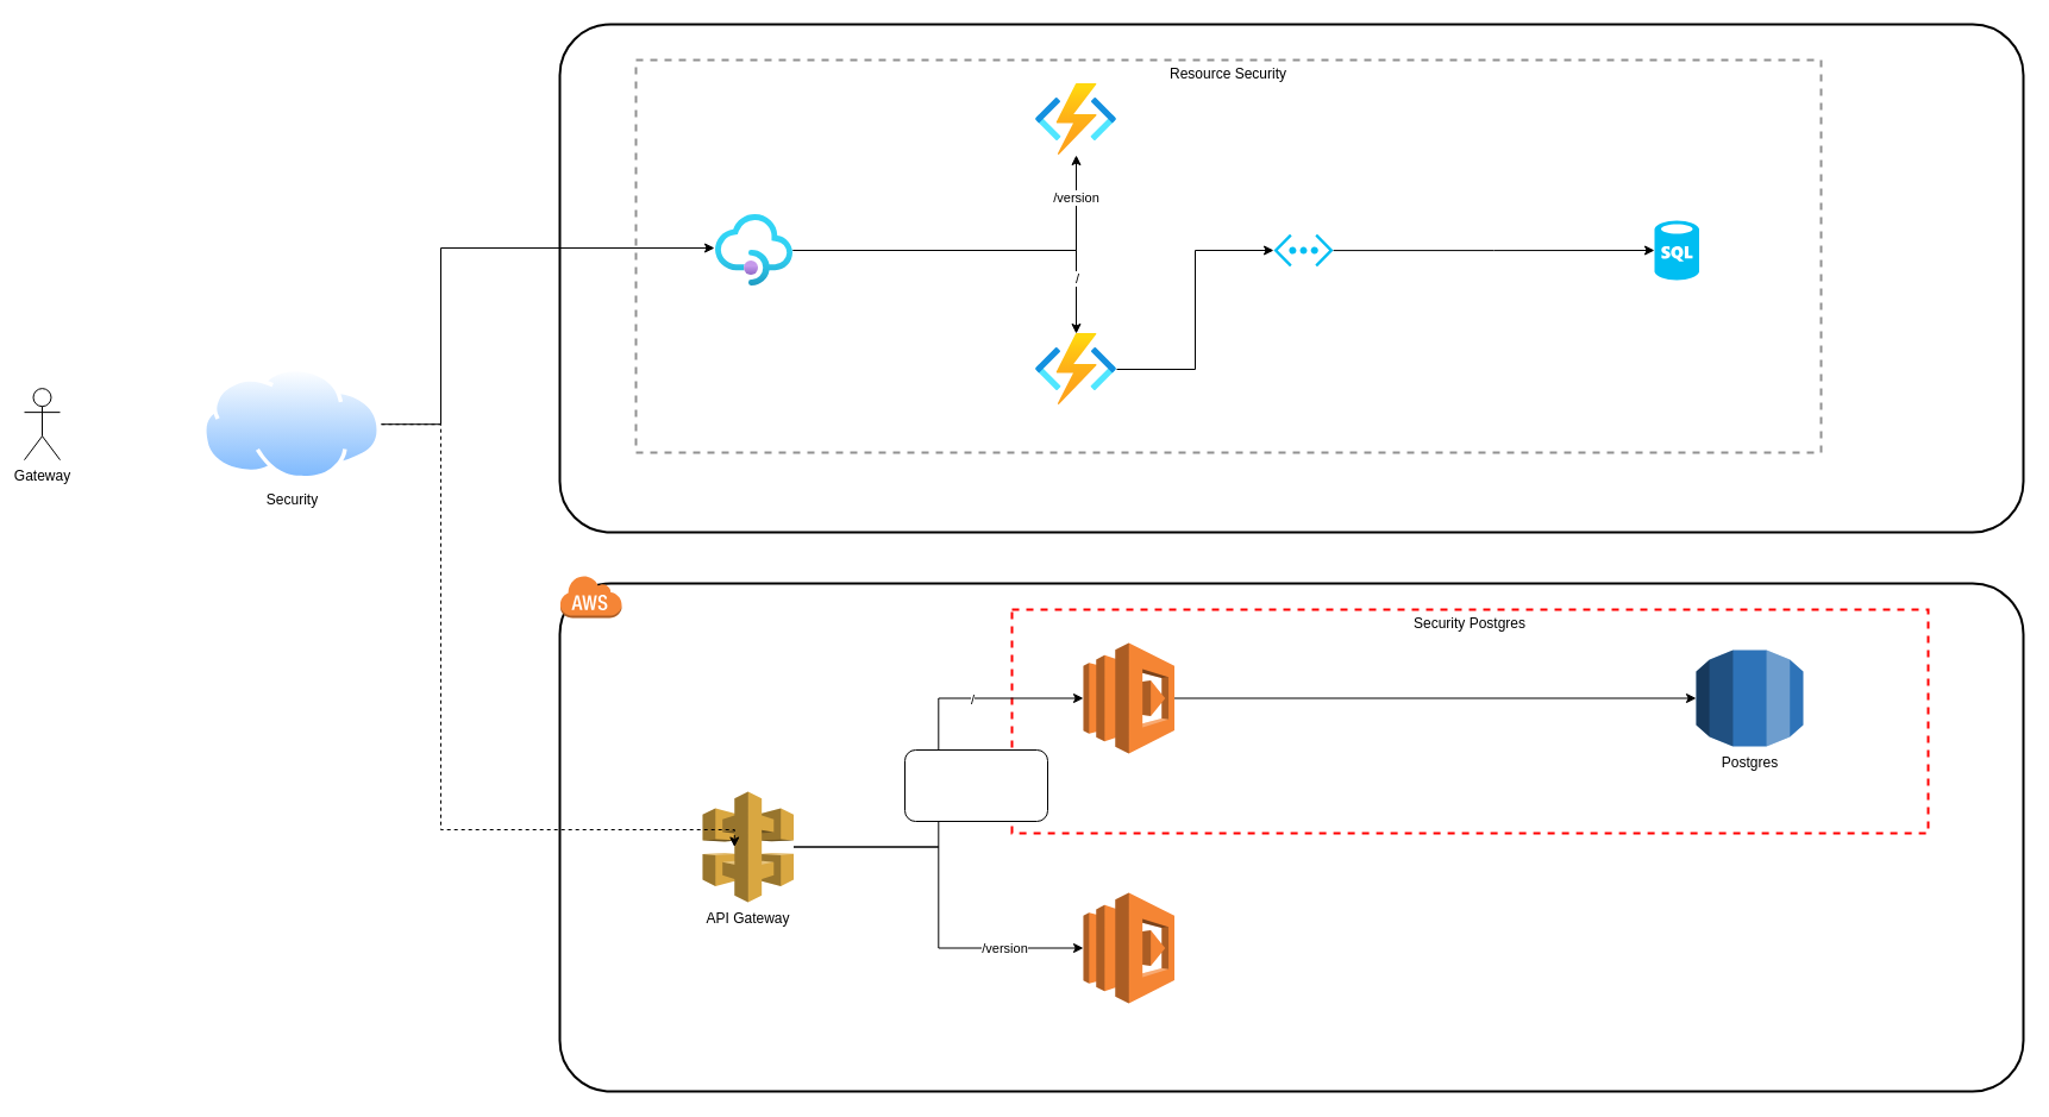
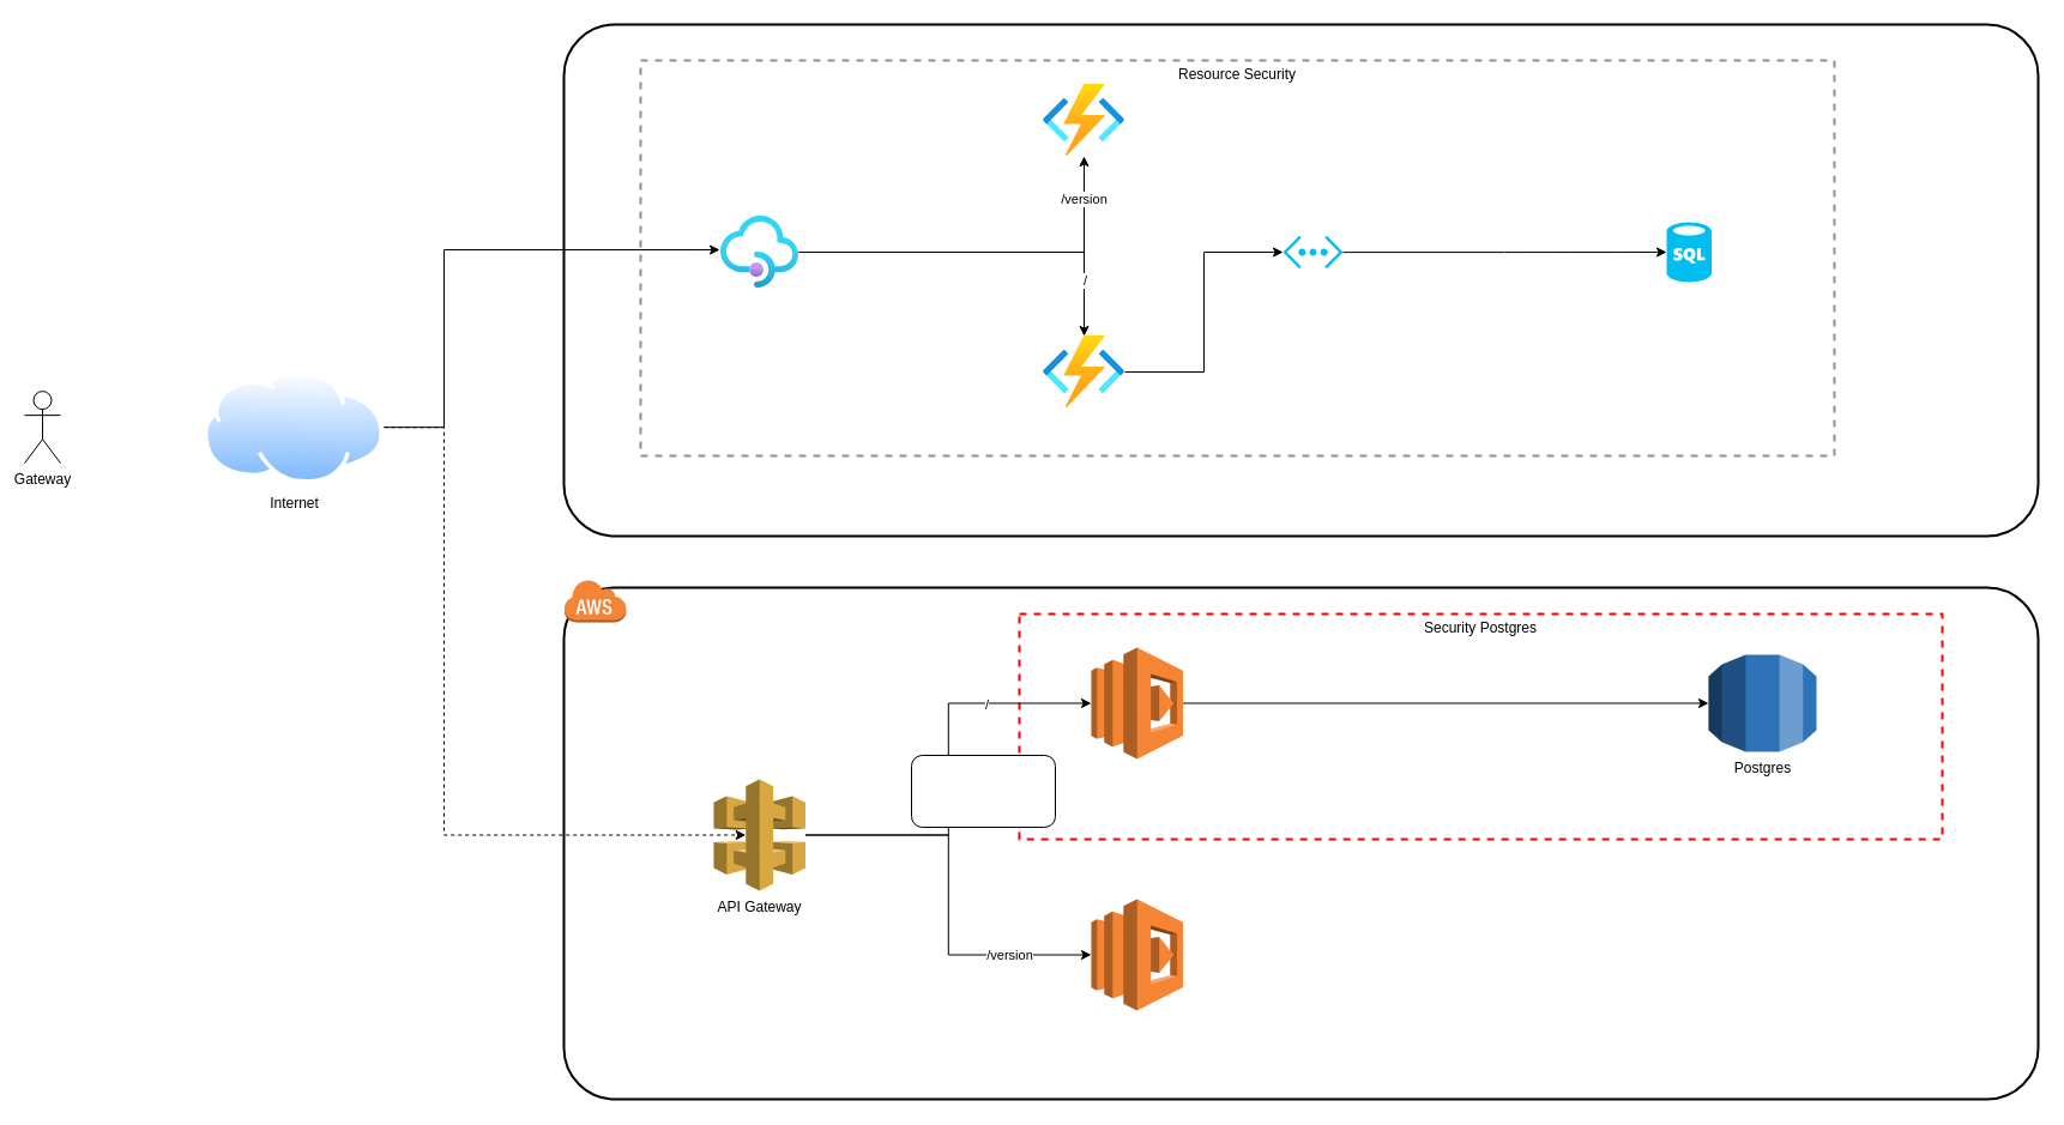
- <mxCell id="15" value="Security" style="aspect=fixed;perimeter=ellipsePerimeter;html=1;align=center;shadow=0;dashed=0;spacingTop=3;image;image=img/lib/active_directory/internet_cloud.svg;" vertex="1" parent="1"><mxGeometry x="170" y="308.88" width="150" height="94.5" as="geometry" /></mxCell>
+ <mxCell id="15" value="Internet" style="aspect=fixed;perimeter=ellipsePerimeter;html=1;align=center;shadow=0;dashed=0;spacingTop=3;image;image=img/lib/active_directory/internet_cloud.svg;" vertex="1" parent="1"><mxGeometry x="170" y="308.88" width="150" height="94.5" as="geometry" /></mxCell>
- <mxCell id="11" value="API Gateway" style="outlineConnect=0;dashed=0;verticalLabelPosition=bottom;verticalAlign=top;align=center;html=1;shape=mxgraph.aws3.api_gateway;fillColor=#D9A741;gradientColor=none;" vertex="1" parent="1"><mxGeometry x="590" y="665" width="76.5" height="93" as="geometry" /></mxCell>
+ <mxCell id="11" value="API Gateway" style="outlineConnect=0;dashed=0;verticalLabelPosition=bottom;verticalAlign=top;align=center;html=1;shape=mxgraph.aws3.api_gateway;fillColor=#D9A741;gradientColor=none;" vertex="1" parent="1"><mxGeometry x="595" y="650" width="76.5" height="93" as="geometry" /></mxCell>
